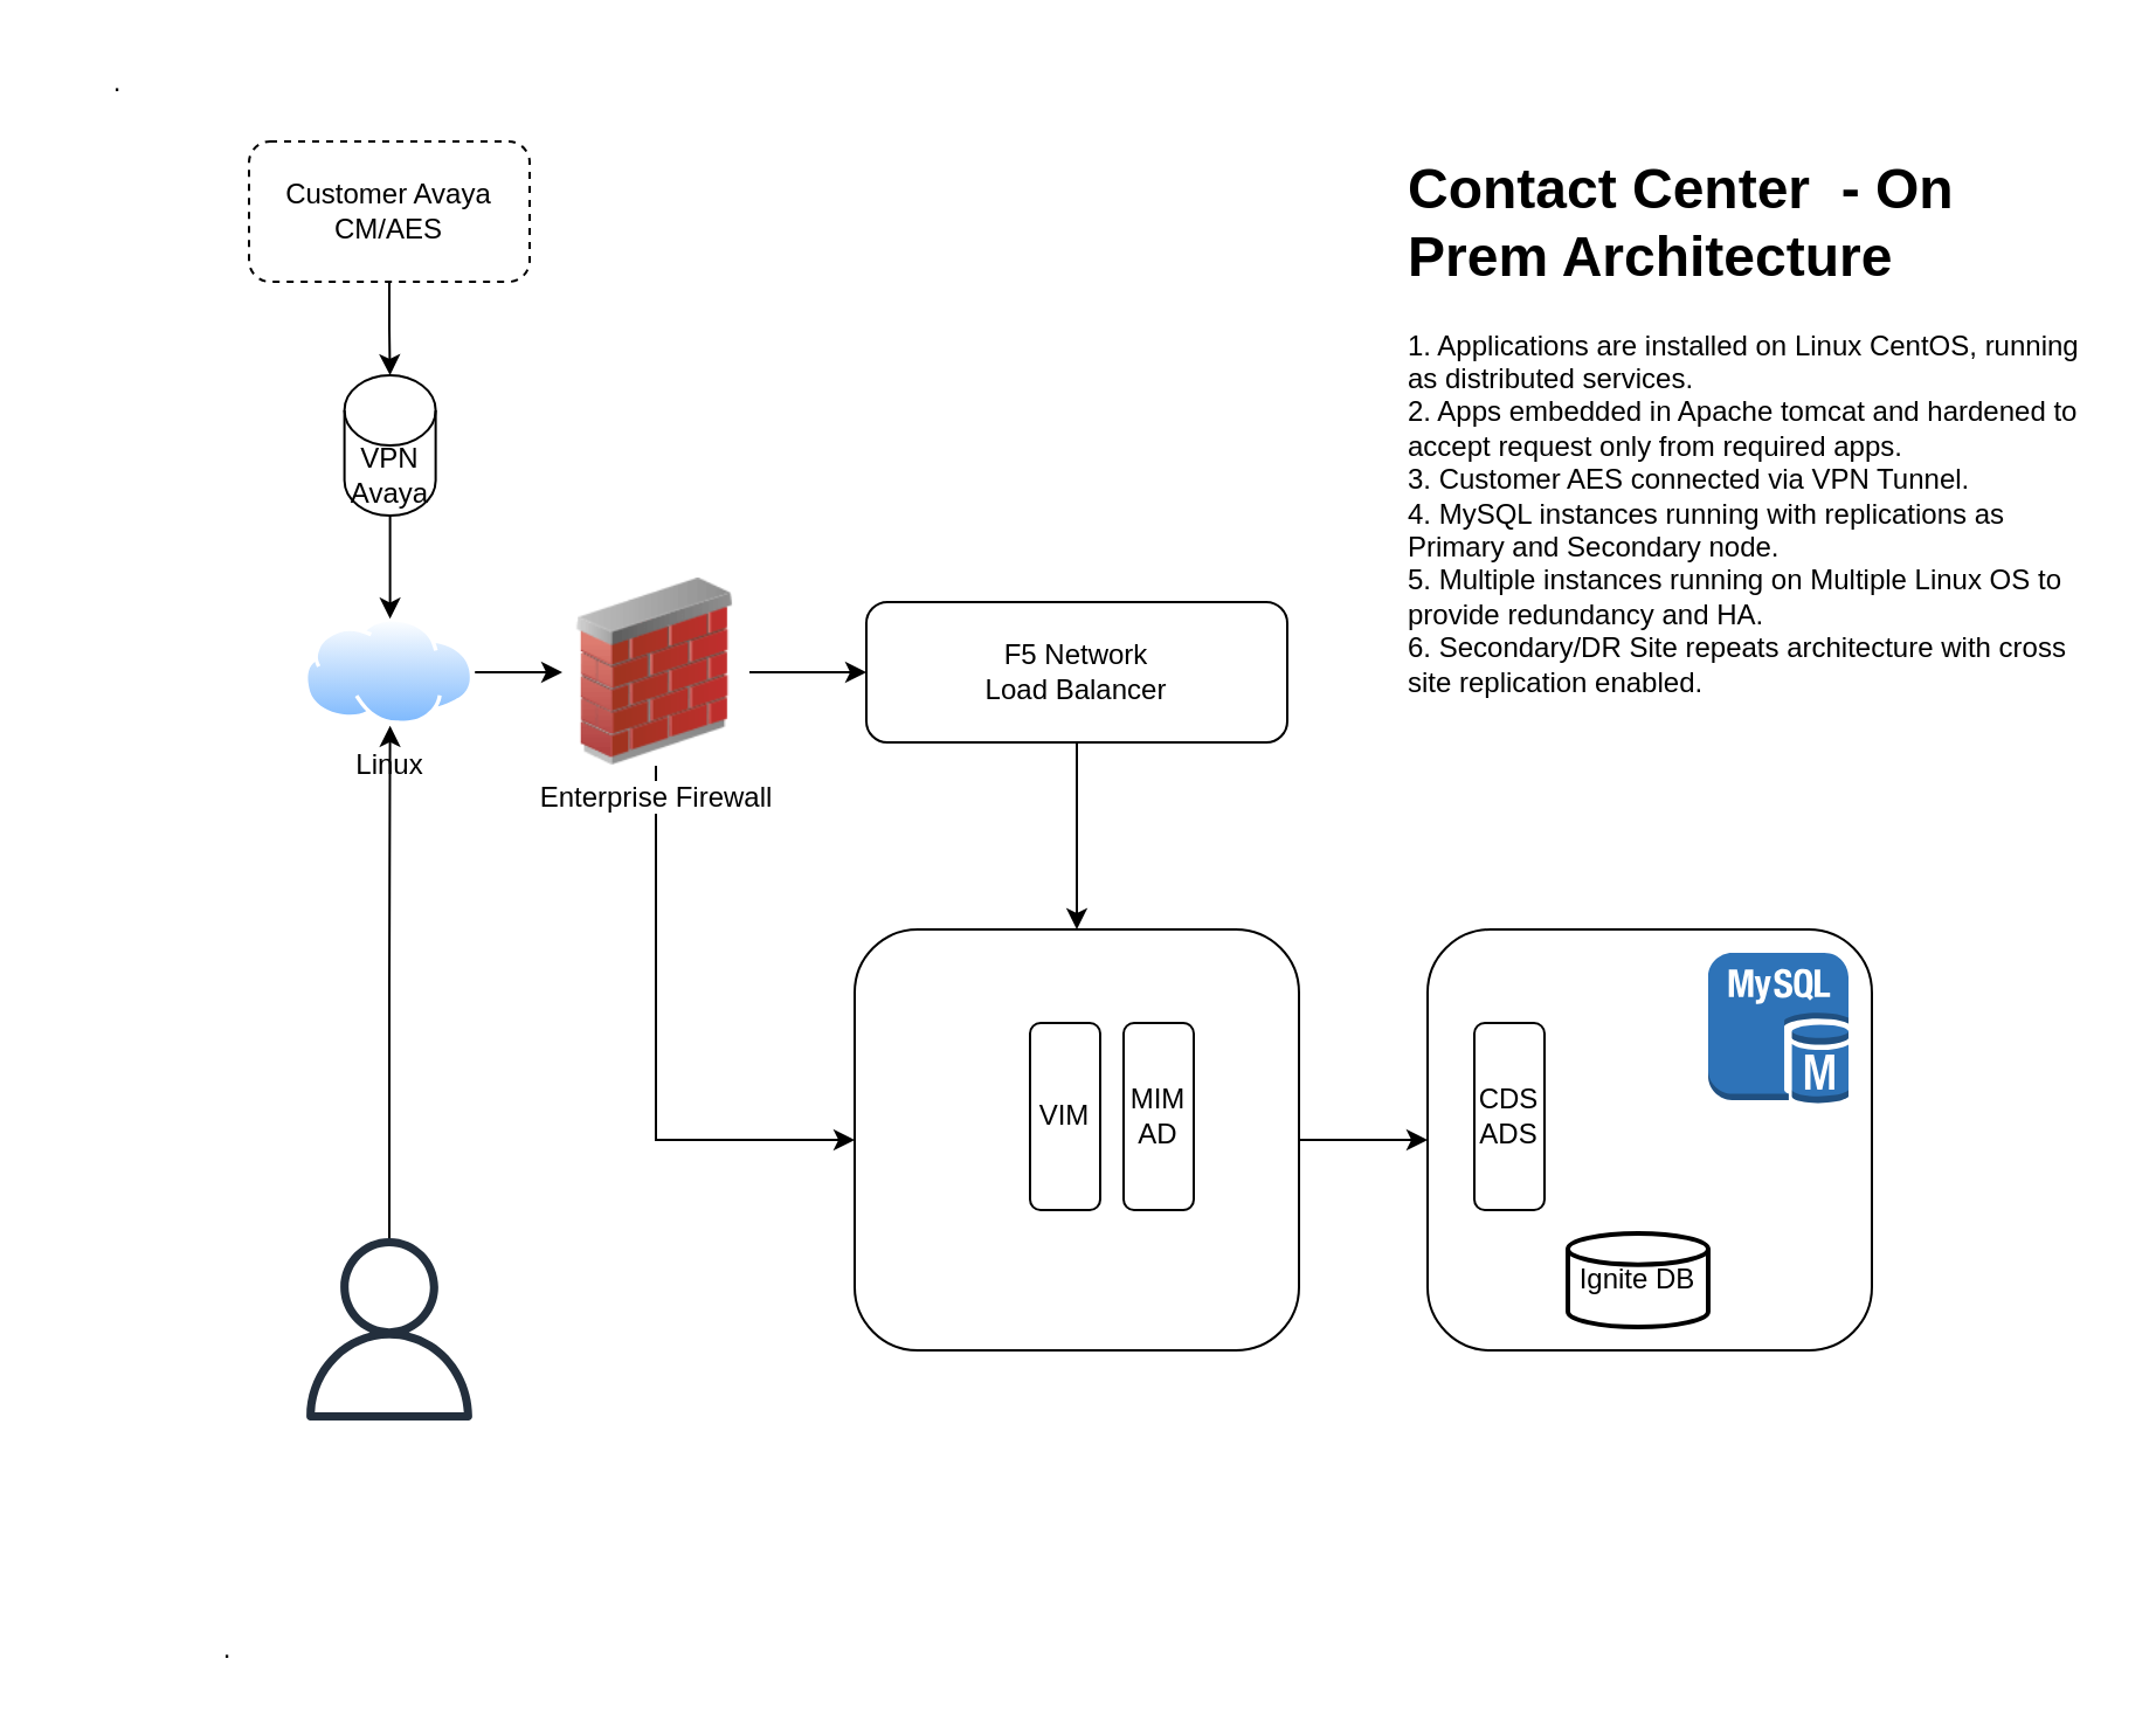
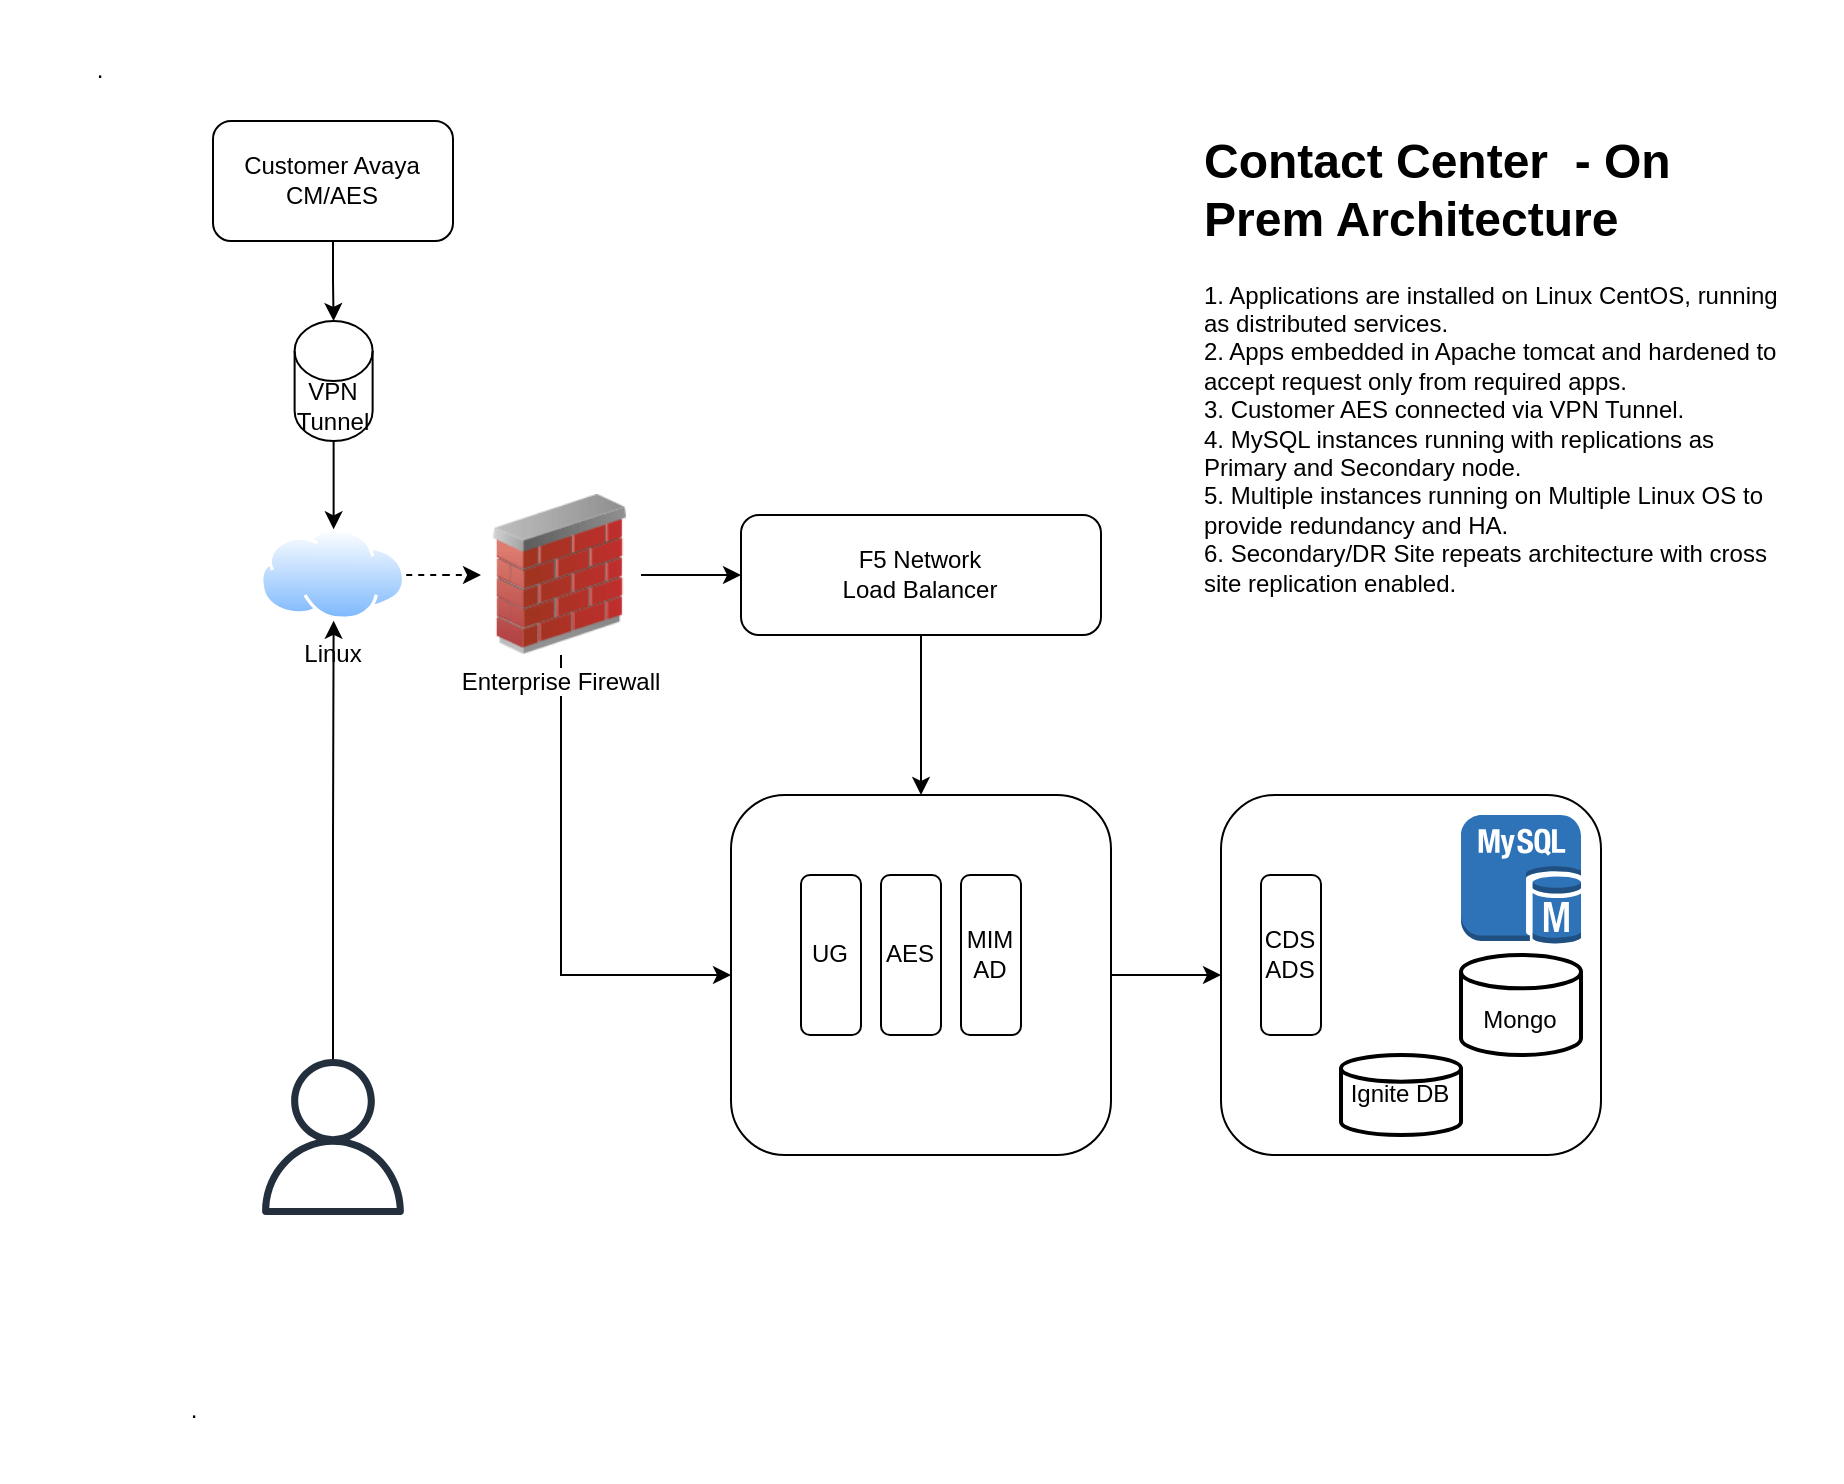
- <mxCell id="24" value="Customer Avaya CM/AES" style="rounded=1;whiteSpace=wrap;html=1;dashed=1;" parent="1" vertex="1"><mxGeometry x="106" y="60" width="120" height="60" as="geometry" /></mxCell>
+ <mxCell id="24" value="Customer Avaya CM/AES" style="rounded=1;whiteSpace=wrap;html=1;" parent="1" vertex="1"><mxGeometry x="106" y="60" width="120" height="60" as="geometry" /></mxCell>
- <mxCell id="22" value="VPN Avaya" style="shape=cylinder3;whiteSpace=wrap;html=1;boundedLbl=1;backgroundOutline=1;size=15;" parent="1" vertex="1"><mxGeometry x="146.81" y="160" width="39" height="60" as="geometry" /></mxCell>
+ <mxCell id="22" value="VPN Tunnel" style="shape=cylinder3;whiteSpace=wrap;html=1;boundedLbl=1;backgroundOutline=1;size=15;" parent="1" vertex="1"><mxGeometry x="146.81" y="160" width="39" height="60" as="geometry" /></mxCell>
- <mxCell id="7" value="" style="edgeStyle=orthogonalEdgeStyle;rounded=0;orthogonalLoop=1;jettySize=auto;html=1;" parent="1" source="8" target="6" edge="1"><mxGeometry relative="1" as="geometry" /></mxCell>
+ <mxCell id="7" value="" style="edgeStyle=orthogonalEdgeStyle;rounded=0;orthogonalLoop=1;jettySize=auto;html=1;dashed=1;" parent="1" source="8" target="6" edge="1"><mxGeometry relative="1" as="geometry" /></mxCell>
+ <mxCell id="11" value="UG" style="rounded=1;whiteSpace=wrap;html=1;" parent="1" vertex="1"><mxGeometry x="400" y="437" width="30" height="80" as="geometry" /></mxCell>
- <mxCell id="12" value="VIM" style="rounded=1;whiteSpace=wrap;html=1;" parent="1" vertex="1"><mxGeometry x="440" y="437" width="30" height="80" as="geometry" /></mxCell>
+ <mxCell id="12" value="AES" style="rounded=1;whiteSpace=wrap;html=1;" parent="1" vertex="1"><mxGeometry x="440" y="437" width="30" height="80" as="geometry" /></mxCell>
+ <mxCell id="17" value="&lt;br&gt;Mongo" style="strokeWidth=2;html=1;shape=mxgraph.flowchart.database;whiteSpace=wrap;" parent="1" vertex="1"><mxGeometry x="730" y="477" width="60" height="50" as="geometry" /></mxCell>
